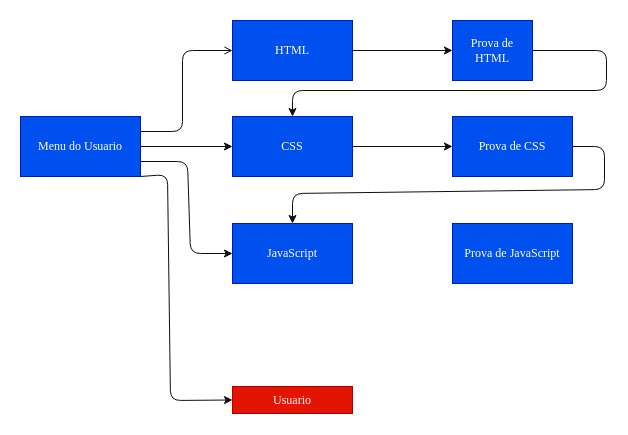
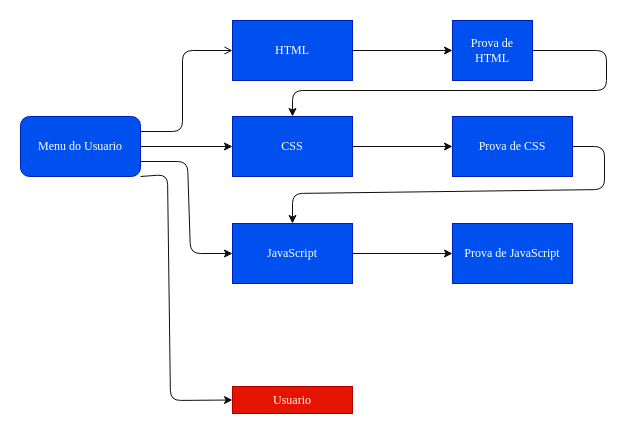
- <mxCell id="6" value="Menu do Usuario" style="rounded=0;whiteSpace=wrap;html=1;shadow=0;sketch=0;hachureGap=4;jiggle=2;curveFitting=1;fontFamily=Times New Roman;fontSize=12;fillColor=#0050ef;fontColor=#ffffff;strokeColor=#001DBC;" parent="1" vertex="1"><mxGeometry x="20" y="116" width="120" height="60" as="geometry" /></mxCell>
+ <mxCell id="6" value="Menu do Usuario" style="whiteSpace=wrap;html=1;shadow=0;sketch=0;hachureGap=4;jiggle=2;curveFitting=1;fontFamily=Times New Roman;fontSize=12;fillColor=#0050ef;fontColor=#ffffff;strokeColor=#001DBC;rounded=1;" parent="1" vertex="1"><mxGeometry x="20" y="116" width="120" height="60" as="geometry" /></mxCell>
+ <mxCell id="17" style="edgeStyle=none;sketch=0;hachureGap=4;jiggle=2;curveFitting=1;html=1;exitX=1;exitY=0.5;exitDx=0;exitDy=0;strokeColor=#100f0f;fontFamily=Architects Daughter;fontSource=https%3A%2F%2Ffonts.googleapis.com%2Fcss%3Ffamily%3DArchitects%2BDaughter;fontSize=16;entryX=0;entryY=0.5;entryDx=0;entryDy=0;" edge="1" parent="1" target="18" source="10"><mxGeometry relative="1" as="geometry"><mxPoint x="493" y="220" as="targetPoint" /><mxPoint x="389" y="232" as="sourcePoint" /></mxGeometry></mxCell>
